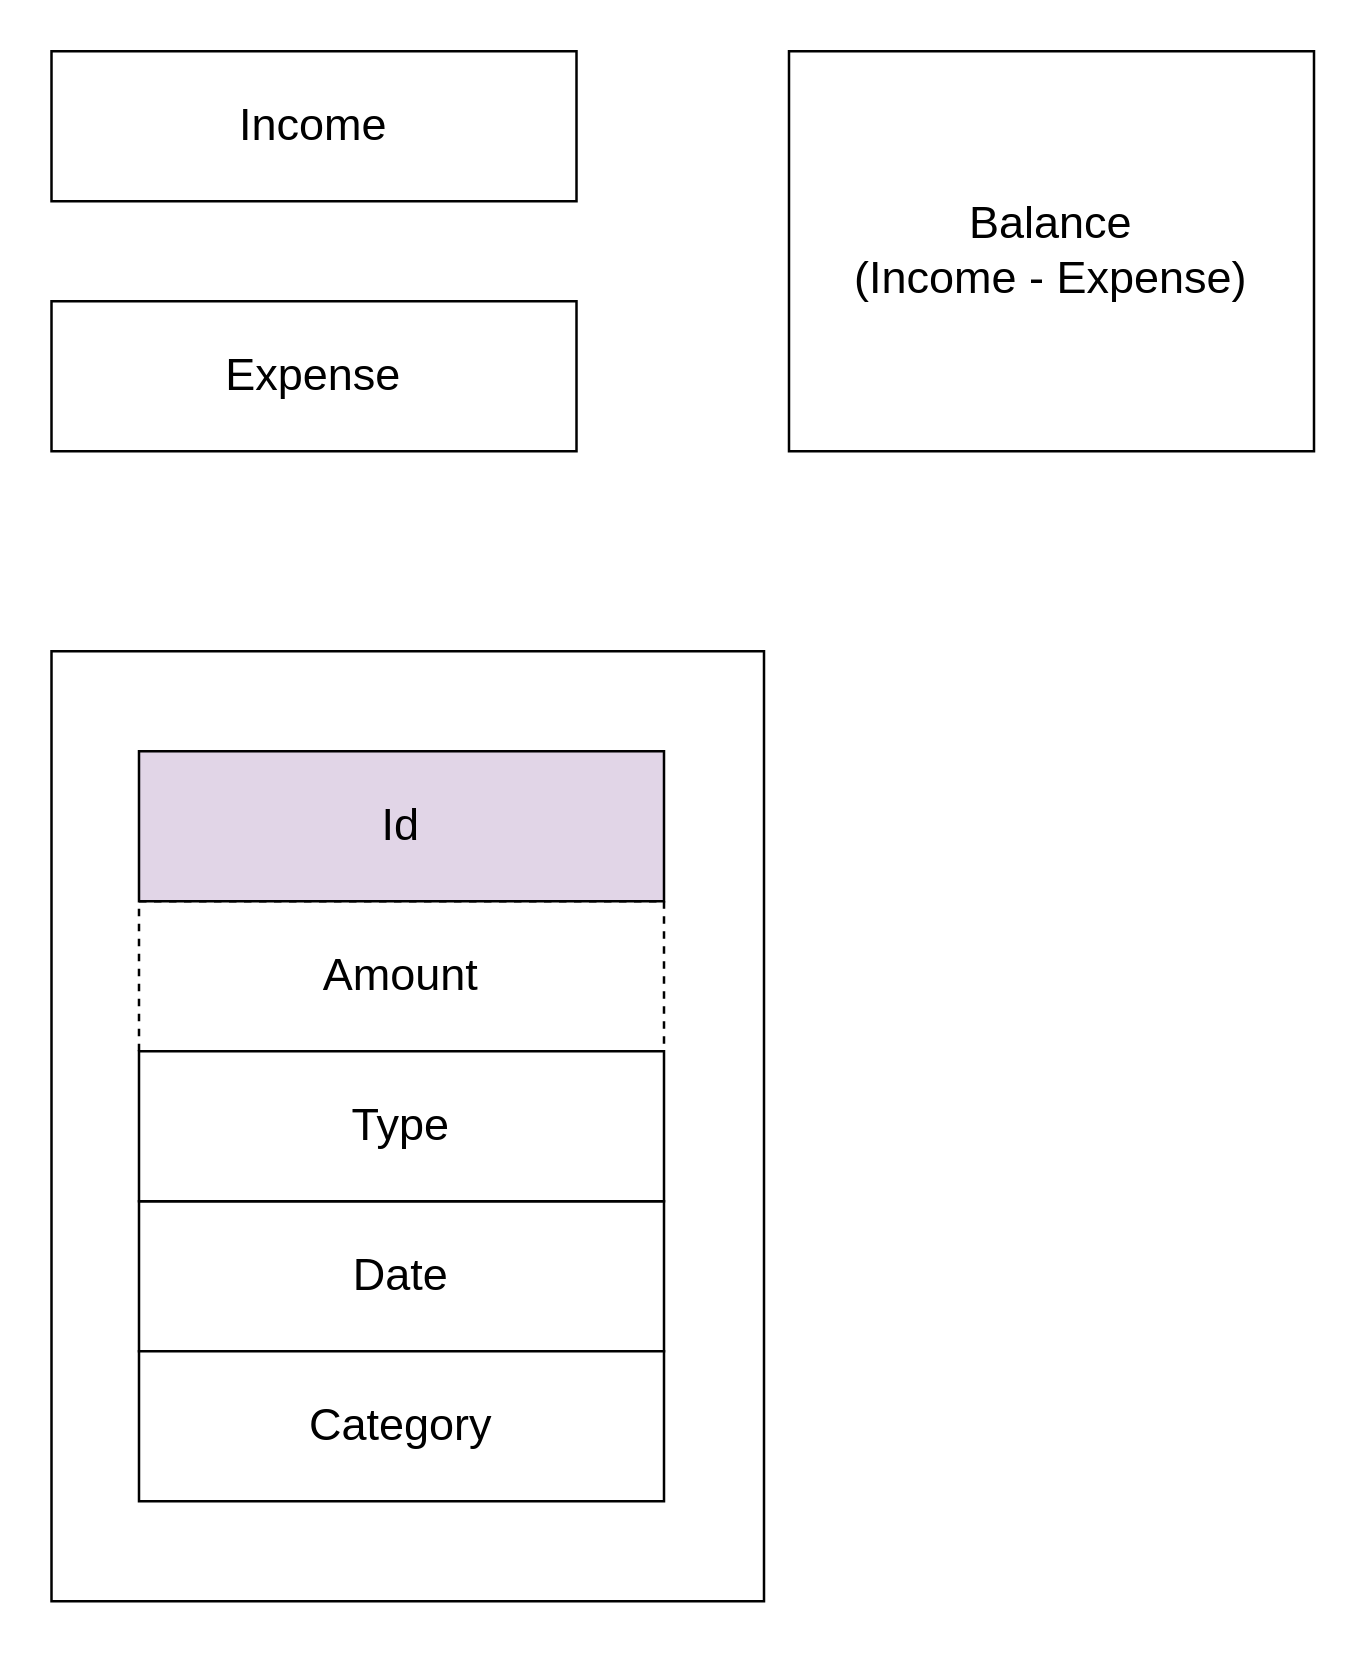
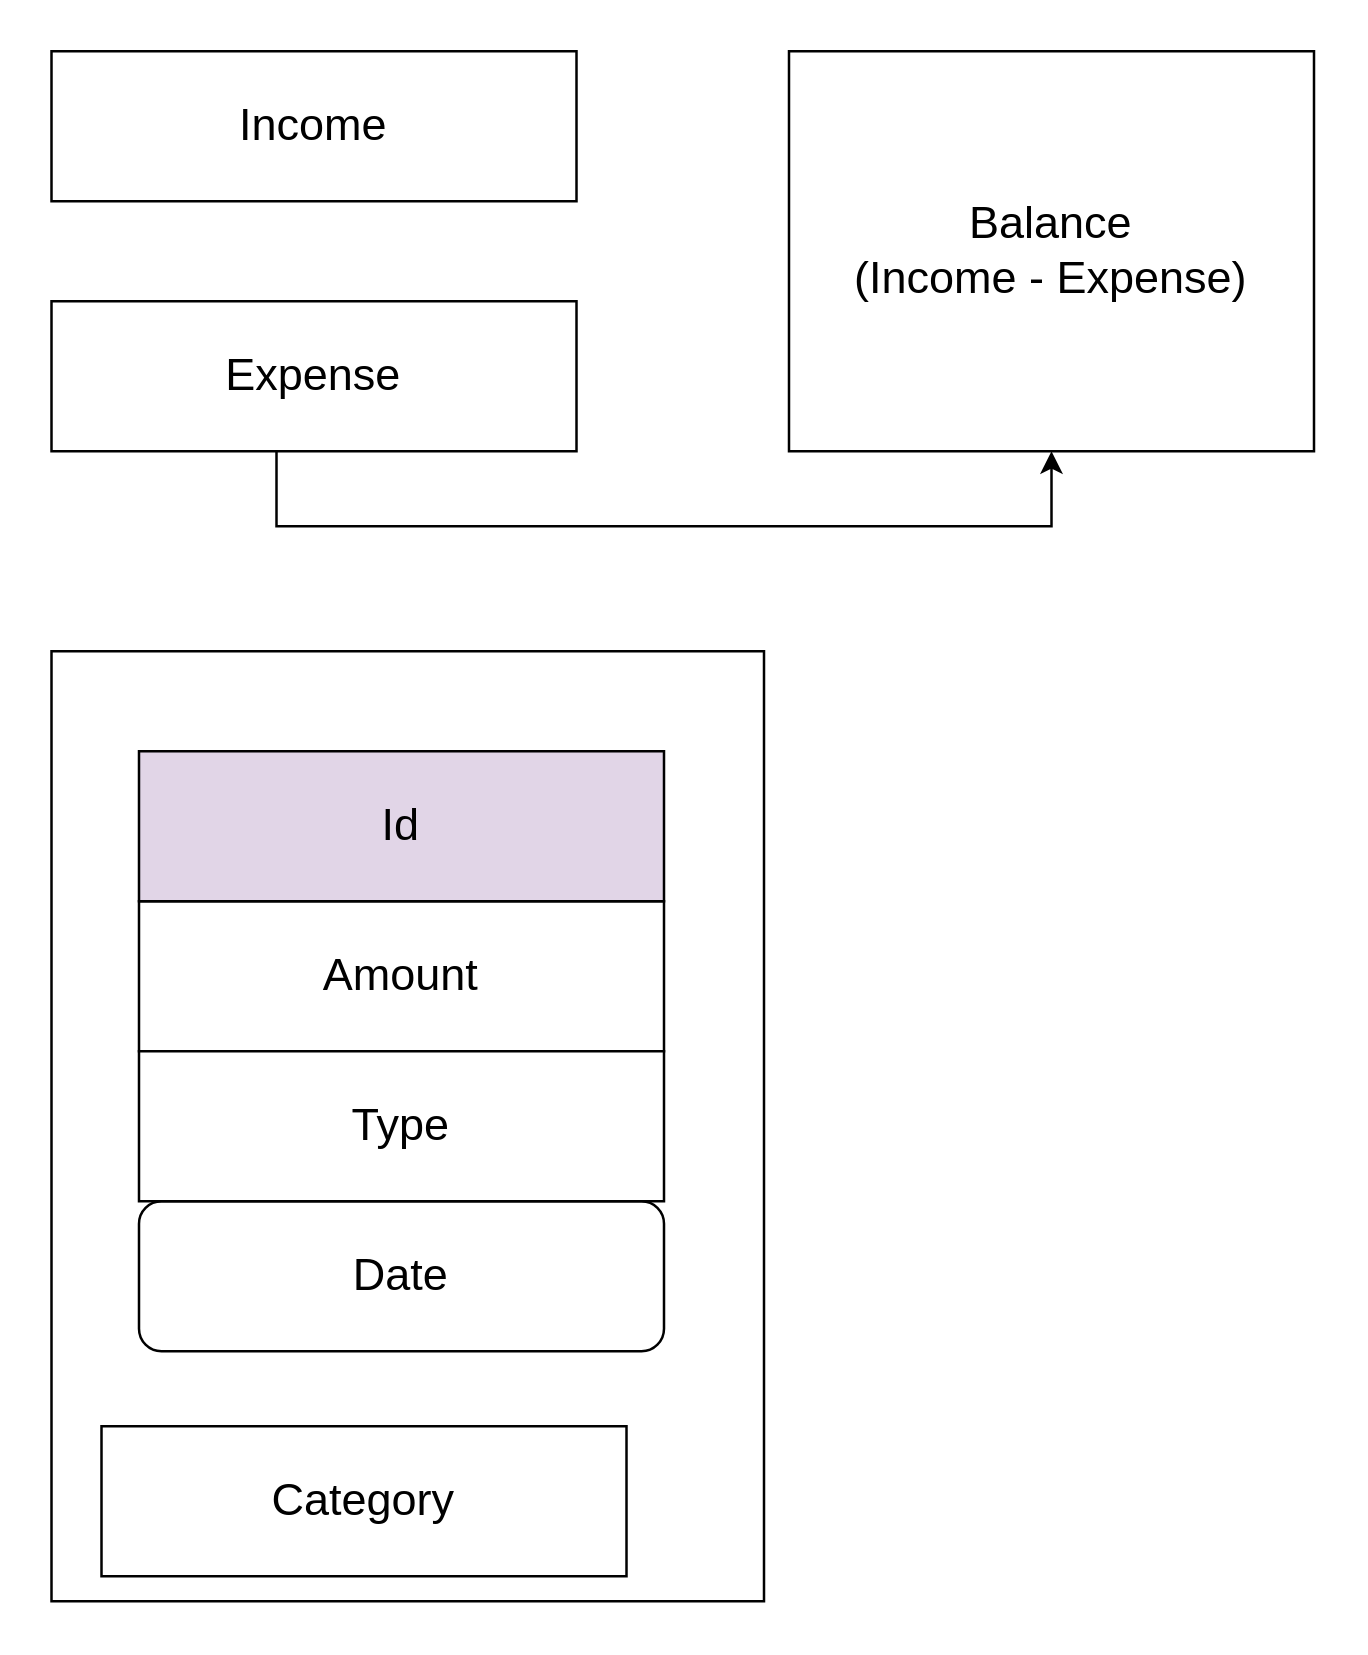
+ <mxCell id="7" style="edgeStyle=orthogonalEdgeStyle;rounded=0;orthogonalLoop=1;jettySize=auto;html=1;entryX=0.5;entryY=1;entryDx=0;entryDy=0;fontSize=18;" edge="1" parent="1" source="8" target="9"><mxGeometry relative="1" as="geometry"><Array as="points"><mxPoint x="110" y="210" /><mxPoint x="420" y="210" /></Array></mxGeometry></mxCell>
- <mxCell id="4" value="&lt;font style=&quot;font-size: 18px;&quot;&gt;Amount&lt;/font&gt;" style="rounded=0;whiteSpace=wrap;html=1;dashed=1;" vertex="1" parent="1"><mxGeometry x="55" y="360" width="210" height="60" as="geometry" /></mxCell>
+ <mxCell id="4" value="&lt;font style=&quot;font-size: 18px;&quot;&gt;Amount&lt;/font&gt;" style="rounded=0;whiteSpace=wrap;html=1;" vertex="1" parent="1"><mxGeometry x="55" y="360" width="210" height="60" as="geometry" /></mxCell>
- <mxCell id="3" value="&lt;font style=&quot;font-size: 18px;&quot;&gt;Date&lt;/font&gt;" style="rounded=0;whiteSpace=wrap;html=1;" vertex="1" parent="1"><mxGeometry x="55" y="480" width="210" height="60" as="geometry" /></mxCell>
+ <mxCell id="3" value="&lt;font style=&quot;font-size: 18px;&quot;&gt;Date&lt;/font&gt;" style="whiteSpace=wrap;html=1;rounded=1;" vertex="1" parent="1"><mxGeometry x="55" y="480" width="210" height="60" as="geometry" /></mxCell>
- <mxCell id="10" value="&lt;font style=&quot;font-size: 18px;&quot;&gt;Category&lt;/font&gt;" style="rounded=0;whiteSpace=wrap;html=1;" vertex="1" parent="1"><mxGeometry x="55" y="540" width="210" height="60" as="geometry" /></mxCell>
+ <mxCell id="10" value="&lt;font style=&quot;font-size: 18px;&quot;&gt;Category&lt;/font&gt;" style="rounded=0;whiteSpace=wrap;html=1;" vertex="1" parent="1"><mxGeometry x="40" y="570" width="210" height="60" as="geometry" /></mxCell>
